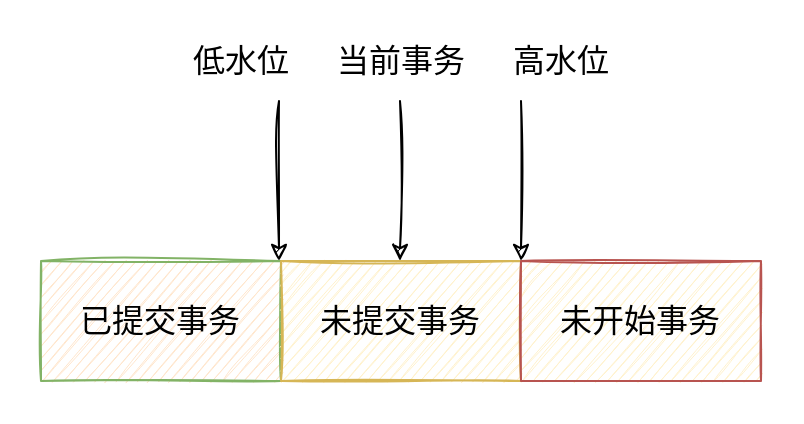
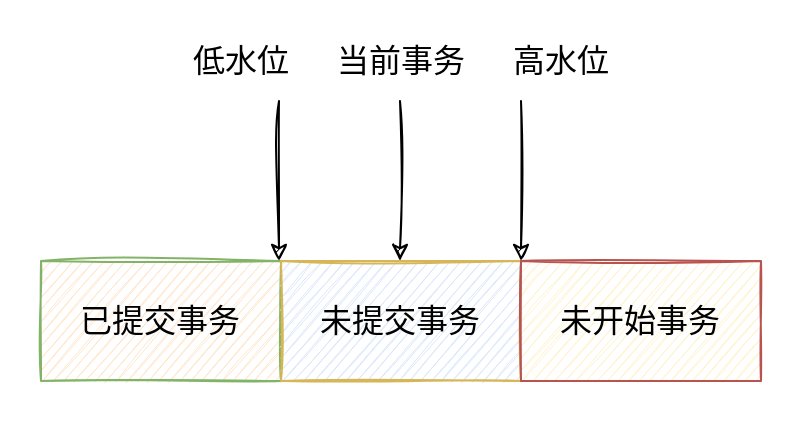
- <mxCell id="3" value="未提交事务" style="rounded=0;whiteSpace=wrap;html=1;sketch=1;fontFamily=Long Cang;fontSource=https%3A%2F%2Ffonts.googleapis.com%2Fcss%3Ffamily%3DLong%2BCang;fontSize=16;fillColor=#fff2cc;strokeColor=#d6b656;" vertex="1" parent="1"><mxGeometry x="140" y="130" width="120" height="60" as="geometry" /></mxCell>
+ <mxCell id="3" value="未提交事务" style="rounded=0;whiteSpace=wrap;html=1;sketch=1;fontFamily=Long Cang;fontSource=https%3A%2F%2Ffonts.googleapis.com%2Fcss%3Ffamily%3DLong%2BCang;fontSize=16;fillColor=#dae8fc;strokeColor=#d6b656;" vertex="1" parent="1"><mxGeometry x="140" y="130" width="120" height="60" as="geometry" /></mxCell>
